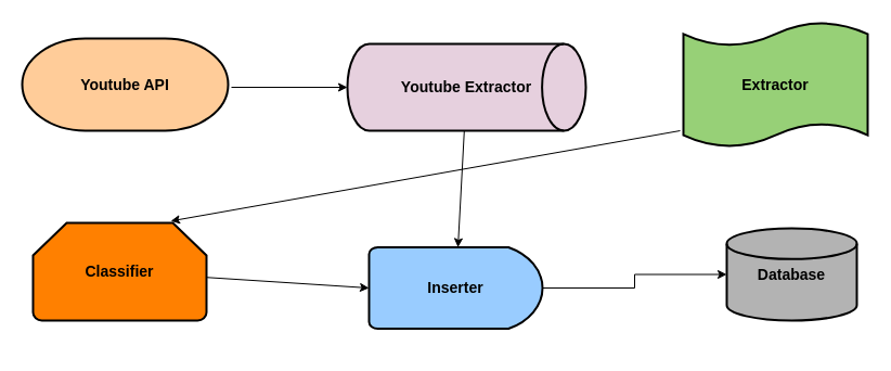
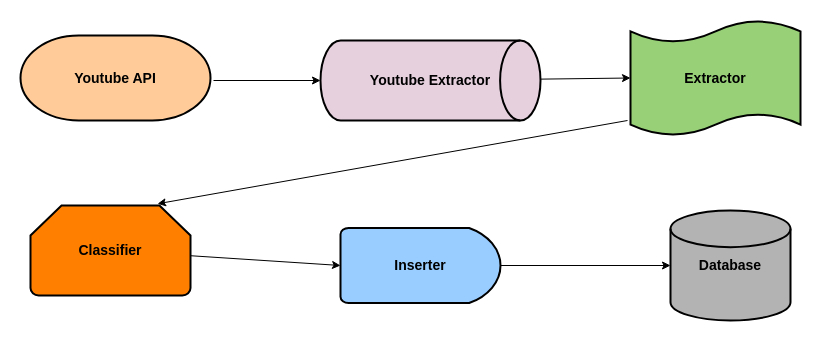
- <mxCell id="7" value="" style="endArrow=classic;html=1;" edge="1" parent="1" source="4" target="11"><mxGeometry width="50" height="50" relative="1" as="geometry"><mxPoint x="20" y="360" as="sourcePoint" /><mxPoint x="478" y="180" as="targetPoint" /></mxGeometry></mxCell>
+ <mxCell id="7" value="" style="endArrow=classic;html=1;entryX=0;entryY=0.5;entryDx=0;entryDy=0;entryPerimeter=0;" edge="1" parent="1" source="4" target="6"><mxGeometry width="50" height="50" relative="1" as="geometry"><mxPoint x="20" y="360" as="sourcePoint" /><mxPoint x="478" y="180" as="targetPoint" /></mxGeometry></mxCell>
- <mxCell id="2" value="&lt;font style=&quot;font-size: 14px&quot;&gt;&lt;b&gt;Database&lt;/b&gt;&lt;/font&gt;" style="strokeWidth=2;html=1;shape=mxgraph.flowchart.database;whiteSpace=wrap;fillColor=#B3B3B3;" vertex="1" parent="1"><mxGeometry x="670" y="210" width="120" height="85" as="geometry" /></mxCell>
+ <mxCell id="2" value="&lt;font style=&quot;font-size: 14px&quot;&gt;&lt;b&gt;Database&lt;/b&gt;&lt;/font&gt;" style="strokeWidth=2;html=1;shape=mxgraph.flowchart.database;whiteSpace=wrap;fillColor=#B3B3B3;" vertex="1" parent="1"><mxGeometry x="670" y="210" width="120" height="110" as="geometry" /></mxCell>
